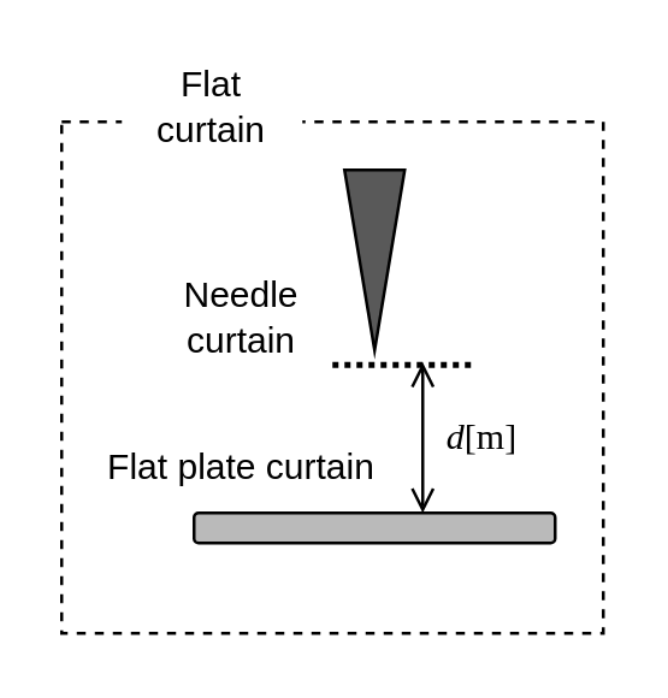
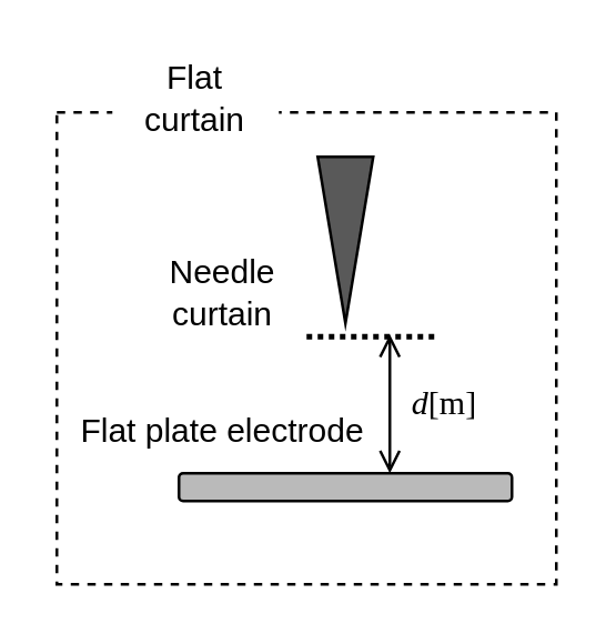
- <mxCell id="10" value="Flat plate curtain" style="text;html=1;strokeColor=none;fillColor=none;align=center;verticalAlign=middle;whiteSpace=wrap;rounded=0;dashed=1;" vertex="1" parent="1"><mxGeometry x="20" y="140" width="120" height="30" as="geometry" /></mxCell>
+ <mxCell id="10" value="Flat plate electrode" style="text;html=1;strokeColor=none;fillColor=none;align=center;verticalAlign=middle;whiteSpace=wrap;rounded=0;dashed=1;" vertex="1" parent="1"><mxGeometry x="20" y="140" width="120" height="30" as="geometry" /></mxCell>
